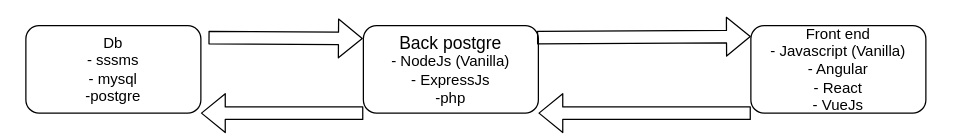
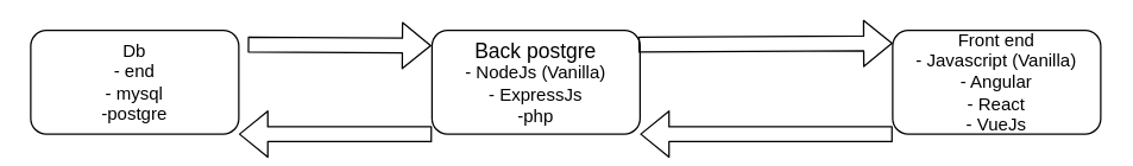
- <mxCell id="2" value="Db&lt;br&gt;- sssms&lt;br&gt;- mysql&lt;br&gt;-postgre&lt;br&gt;" style="rounded=1;whiteSpace=wrap;html=1;" vertex="1" parent="1"><mxGeometry x="20" y="20" width="140" height="70" as="geometry" /></mxCell>
+ <mxCell id="2" value="Db&lt;br&gt;- end&lt;br&gt;- mysql&lt;br&gt;-postgre&lt;br&gt;" style="rounded=1;whiteSpace=wrap;html=1;" vertex="1" parent="1"><mxGeometry x="20" y="20" width="140" height="70" as="geometry" /></mxCell>
